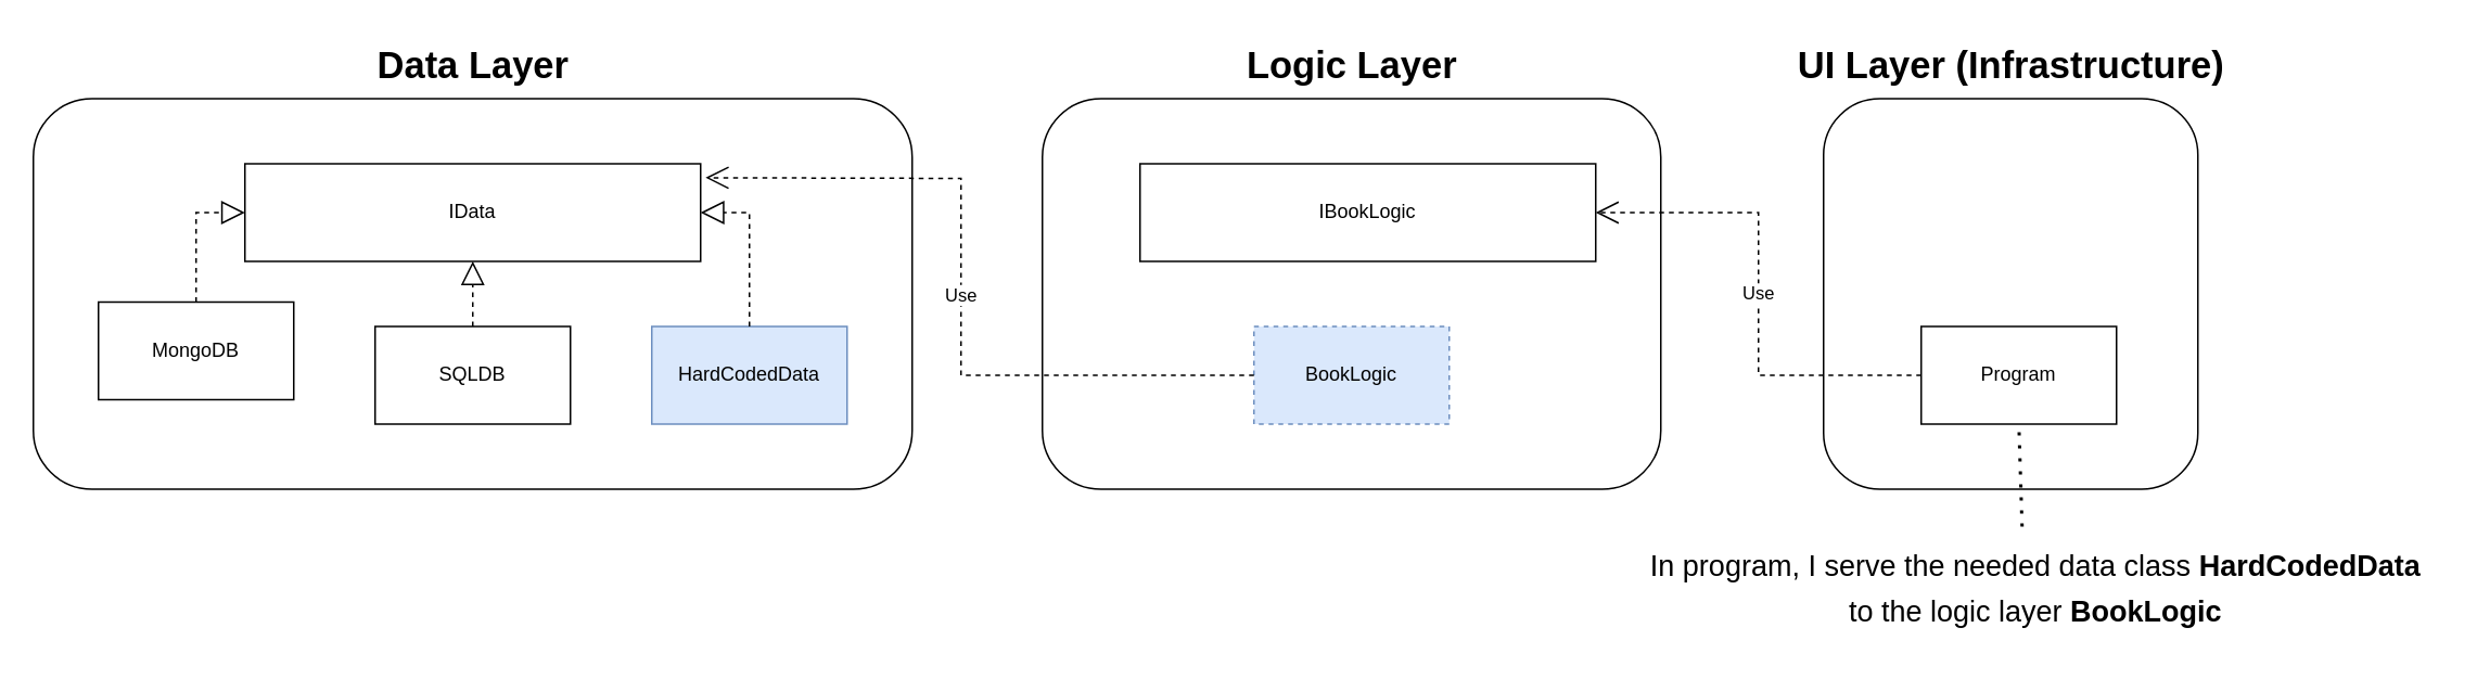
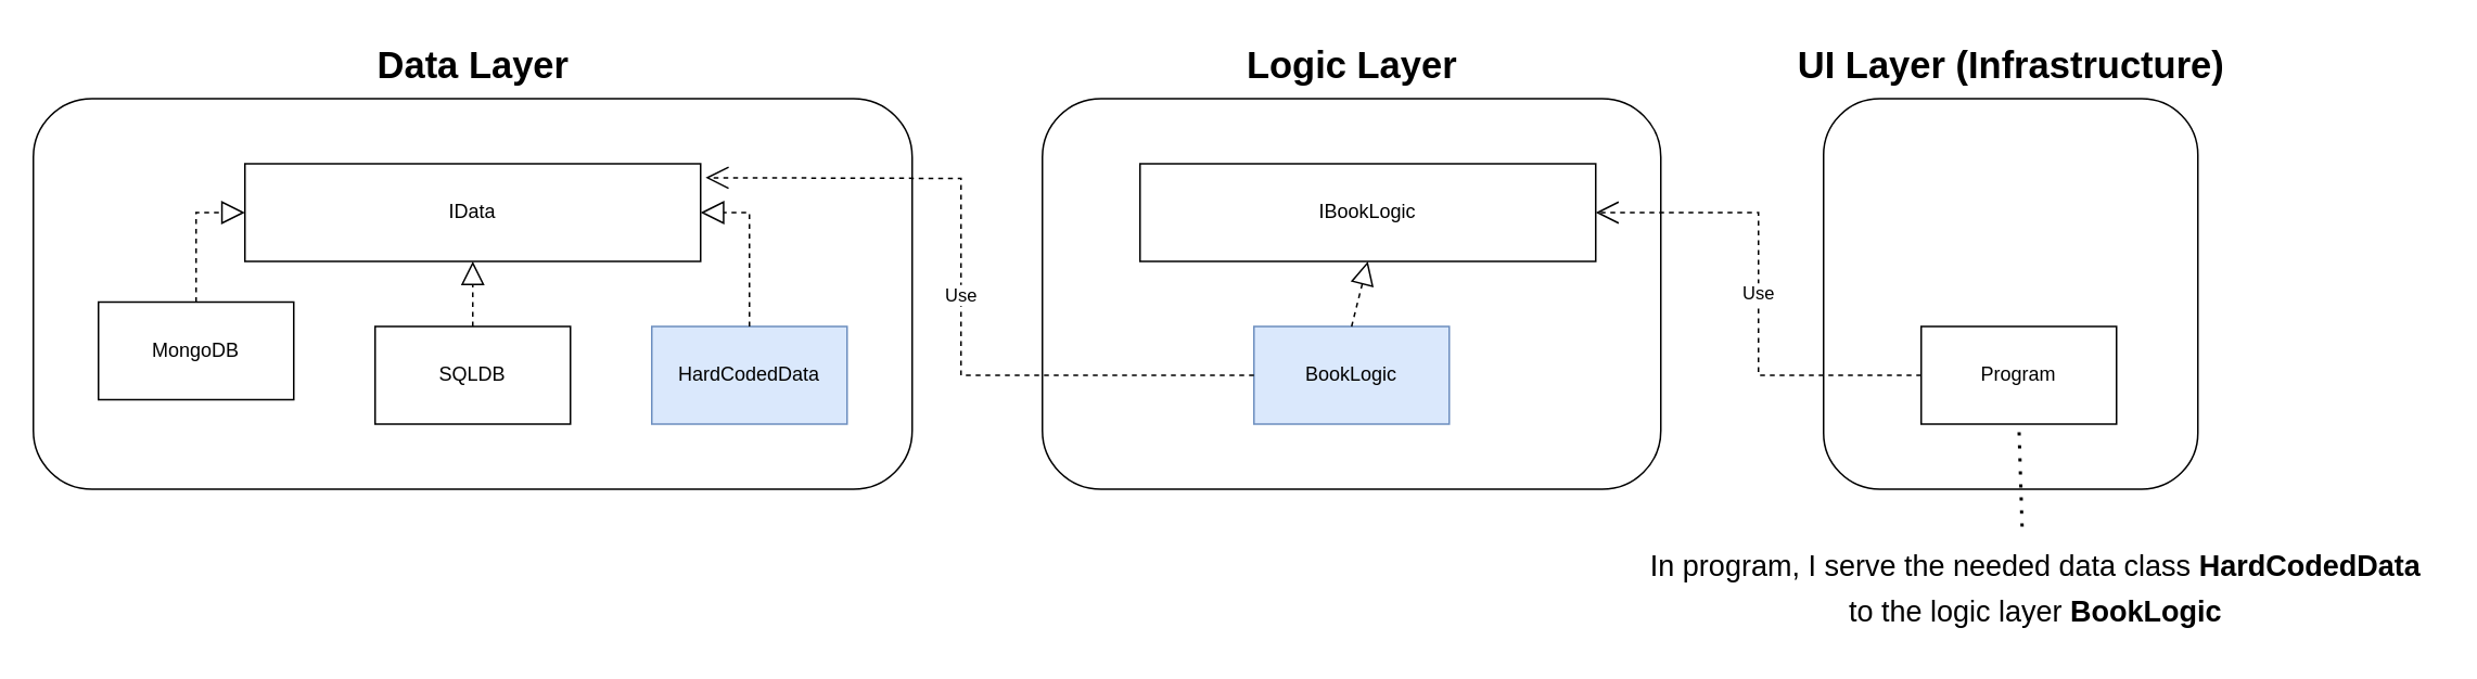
+ <mxCell id="16" value="" style="endArrow=block;dashed=1;endFill=0;endSize=12;html=1;rounded=0;exitX=0.5;exitY=0;exitDx=0;exitDy=0;entryX=0.5;entryY=1;entryDx=0;entryDy=0;" edge="1" parent="1" source="9" target="11"><mxGeometry width="160" relative="1" as="geometry"><mxPoint x="160" y="470" as="sourcePoint" /><mxPoint x="320" y="470" as="targetPoint" /></mxGeometry></mxCell>
- <mxCell id="9" value="BookLogic" style="rounded=0;whiteSpace=wrap;html=1;fillColor=#dae8fc;strokeColor=#6c8ebf;dashed=1;" vertex="1" parent="1"><mxGeometry x="770" y="200" width="120" height="60" as="geometry" /></mxCell>
+ <mxCell id="9" value="BookLogic" style="rounded=0;whiteSpace=wrap;html=1;fillColor=#dae8fc;strokeColor=#6c8ebf;" vertex="1" parent="1"><mxGeometry x="770" y="200" width="120" height="60" as="geometry" /></mxCell>
